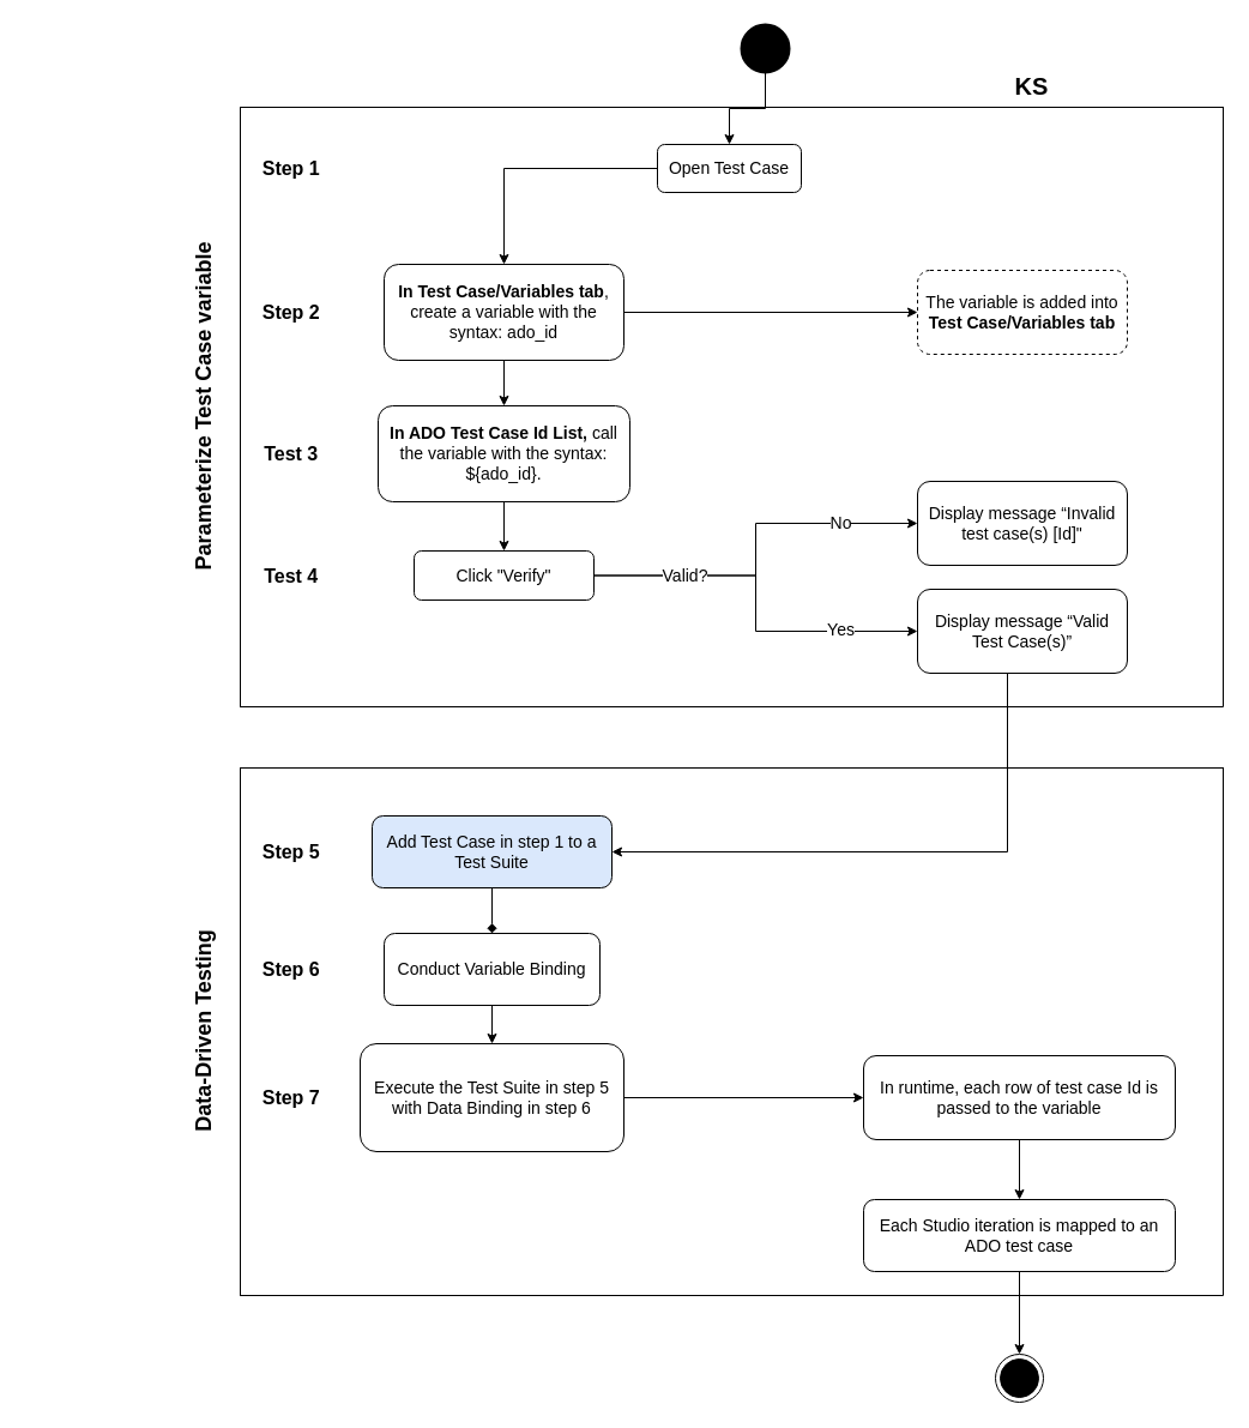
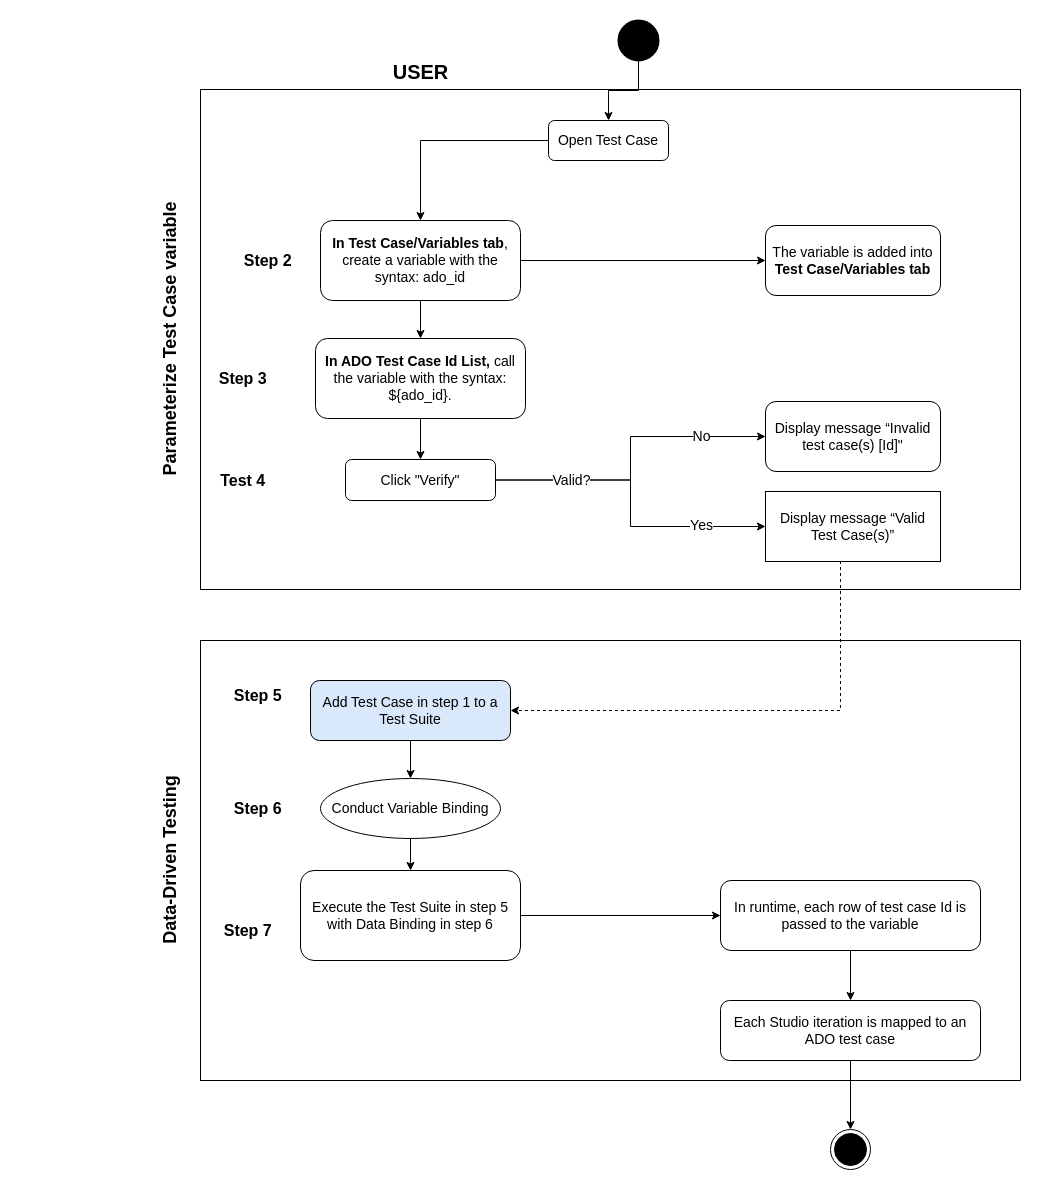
+ <mxCell id="42" value="&lt;font style=&quot;font-size: 20px&quot;&gt;USER&lt;/font&gt;" style="text;html=1;align=center;verticalAlign=middle;resizable=0;points=[];autosize=1;strokeColor=none;fontStyle=1;strokeWidth=20;fontSize=14;" vertex="1" parent="1"><mxGeometry x="380" y="61" width="80" height="20" as="geometry" /></mxCell>
- <mxCell id="43" value="&lt;font style=&quot;font-size: 20px&quot;&gt;KS&lt;/font&gt;" style="text;html=1;align=center;verticalAlign=middle;resizable=0;points=[];autosize=1;strokeColor=none;fontStyle=1;strokeWidth=20;fontSize=14;" vertex="1" parent="1"><mxGeometry x="830" y="61" width="60" height="20" as="geometry" /></mxCell>
- <mxCell id="22" value="&lt;font style=&quot;font-size: 16px&quot;&gt;&amp;nbsp;Step 1&lt;/font&gt;" style="text;html=1;align=center;verticalAlign=middle;resizable=0;points=[];autosize=1;strokeColor=none;fontStyle=1;labelBorderColor=none;fontSize=14;" vertex="1" parent="1"><mxGeometry y="130" width="80" height="20" as="geometry" x="200" /></mxCell>
- <mxCell id="23" value="&lt;font style=&quot;font-size: 16px&quot;&gt;&amp;nbsp;Step 2&lt;/font&gt;" style="text;html=1;align=center;verticalAlign=middle;resizable=0;points=[];autosize=1;strokeColor=none;fontStyle=1;labelBorderColor=none;fontSize=14;" vertex="1" parent="1"><mxGeometry y="250" width="80" height="20" as="geometry" x="200" /></mxCell>
+ <mxCell id="23" value="&lt;font style=&quot;font-size: 16px&quot;&gt;&amp;nbsp;Step 2&lt;/font&gt;" style="text;html=1;align=center;verticalAlign=middle;resizable=0;points=[];autosize=1;strokeColor=none;fontStyle=1;labelBorderColor=none;fontSize=14;" vertex="1" parent="1"><mxGeometry x="225" y="250" width="80" height="20" as="geometry" /></mxCell>
- <mxCell id="16" value="&lt;p style=&quot;font-size: 14px;&quot;&gt;The variable is added into &lt;strong style=&quot;font-size: 14px;&quot;&gt;Test Case/Variables tab&lt;/strong&gt;&lt;/p&gt;" style="rounded=1;whiteSpace=wrap;html=1;fontSize=14;glass=0;strokeWidth=1;shadow=0;labelBorderColor=none;dashed=1;" vertex="1" parent="1"><mxGeometry x="765" y="225" width="175" height="70" as="geometry" /></mxCell>
+ <mxCell id="16" value="&lt;p style=&quot;font-size: 14px;&quot;&gt;The variable is added into &lt;strong style=&quot;font-size: 14px;&quot;&gt;Test Case/Variables tab&lt;/strong&gt;&lt;/p&gt;" style="rounded=1;whiteSpace=wrap;html=1;fontSize=14;glass=0;strokeWidth=1;shadow=0;labelBorderColor=none;" vertex="1" parent="1"><mxGeometry x="765" y="225" width="175" height="70" as="geometry" /></mxCell>
- <mxCell id="24" value="&lt;font style=&quot;font-size: 16px&quot;&gt;&amp;nbsp;Test 3&lt;/font&gt;" style="text;html=1;align=center;verticalAlign=middle;resizable=0;points=[];autosize=1;strokeColor=none;fontStyle=1;labelBorderColor=none;fontSize=14;" vertex="1" parent="1"><mxGeometry y="368" width="80" height="20" as="geometry" x="200" /></mxCell>
+ <mxCell id="24" value="&lt;font style=&quot;font-size: 16px&quot;&gt;&amp;nbsp;Step 3&lt;/font&gt;" style="text;html=1;align=center;verticalAlign=middle;resizable=0;points=[];autosize=1;strokeColor=none;fontStyle=1;labelBorderColor=none;fontSize=14;" vertex="1" parent="1"><mxGeometry y="368" width="80" height="20" as="geometry" x="200" /></mxCell>
- <mxCell id="18" value="&lt;p style=&quot;font-size: 14px;&quot;&gt;Display message “Valid Test Case(s)”&lt;/p&gt;" style="rounded=1;whiteSpace=wrap;html=1;fontSize=14;glass=0;strokeWidth=1;shadow=0;labelBorderColor=none;" vertex="1" parent="1"><mxGeometry x="765" y="491" width="175" height="70" as="geometry" /></mxCell>
+ <mxCell id="18" value="&lt;p style=&quot;font-size: 14px;&quot;&gt;Display message “Valid Test Case(s)”&lt;/p&gt;" style="whiteSpace=wrap;html=1;fontSize=14;glass=0;strokeWidth=1;shadow=0;labelBorderColor=none;rounded=0;" vertex="1" parent="1"><mxGeometry x="765" y="491" width="175" height="70" as="geometry" /></mxCell>
- <mxCell id="26" value="&lt;font style=&quot;font-size: 16px&quot;&gt;&amp;nbsp;Step 5&lt;/font&gt;" style="text;html=1;align=center;verticalAlign=middle;resizable=0;points=[];autosize=1;strokeColor=none;fontStyle=1;fontSize=14;strokeWidth=16;" vertex="1" parent="1"><mxGeometry y="700" width="80" height="20" as="geometry" x="200" /></mxCell>
+ <mxCell id="26" value="&lt;font style=&quot;font-size: 16px&quot;&gt;&amp;nbsp;Step 5&lt;/font&gt;" style="text;html=1;align=center;verticalAlign=middle;resizable=0;points=[];autosize=1;strokeColor=none;fontStyle=1;fontSize=14;strokeWidth=16;" vertex="1" parent="1"><mxGeometry x="215" y="685" width="80" height="20" as="geometry" /></mxCell>
- <mxCell id="17" style="edgeStyle=orthogonalEdgeStyle;rounded=0;orthogonalLoop=1;jettySize=auto;html=1;entryX=1;entryY=0.5;entryDx=0;entryDy=0;exitX=0.5;exitY=1;exitDx=0;exitDy=0;fontSize=14;" edge="1" parent="1" source="18" target="21"><mxGeometry relative="1" as="geometry"><mxPoint x="704.941" y="592" as="sourcePoint" /><Array as="points"><mxPoint x="840" y="710" /></Array></mxGeometry></mxCell>
+ <mxCell id="17" style="edgeStyle=orthogonalEdgeStyle;rounded=0;orthogonalLoop=1;jettySize=auto;html=1;entryX=1;entryY=0.5;entryDx=0;entryDy=0;exitX=0.5;exitY=1;exitDx=0;exitDy=0;fontSize=14;dashed=1;" edge="1" parent="1" source="18" target="21"><mxGeometry relative="1" as="geometry"><mxPoint x="704.941" y="592" as="sourcePoint" /><Array as="points"><mxPoint x="840" y="710" /></Array></mxGeometry></mxCell>
- <mxCell id="20" value="" style="edgeStyle=orthogonalEdgeStyle;rounded=0;orthogonalLoop=1;jettySize=auto;html=1;fontSize=14;endArrow=diamond;" edge="1" parent="1" source="21" target="28"><mxGeometry relative="1" as="geometry" /></mxCell>
+ <mxCell id="20" value="" style="edgeStyle=orthogonalEdgeStyle;rounded=0;orthogonalLoop=1;jettySize=auto;html=1;fontSize=14;" edge="1" parent="1" source="21" target="28"><mxGeometry relative="1" as="geometry" /></mxCell>
- <mxCell id="31" value="&lt;font style=&quot;font-size: 16px&quot;&gt;&amp;nbsp;Step 6&lt;/font&gt;" style="text;html=1;align=center;verticalAlign=middle;resizable=0;points=[];autosize=1;strokeColor=none;fontStyle=1;fontSize=14;strokeWidth=16;" vertex="1" parent="1"><mxGeometry y="798" width="80" height="20" as="geometry" x="200" /></mxCell>
+ <mxCell id="31" value="&lt;font style=&quot;font-size: 16px&quot;&gt;&amp;nbsp;Step 6&lt;/font&gt;" style="text;html=1;align=center;verticalAlign=middle;resizable=0;points=[];autosize=1;strokeColor=none;fontStyle=1;fontSize=14;strokeWidth=16;" vertex="1" parent="1"><mxGeometry x="215" y="798" width="80" height="20" as="geometry" /></mxCell>
- <mxCell id="28" value="&lt;meta charset=&quot;utf-8&quot; style=&quot;font-size: 14px;&quot;&gt;&lt;p style=&quot;font-size: 14px;&quot;&gt;Conduct Variable Binding&lt;/p&gt;" style="rounded=1;whiteSpace=wrap;html=1;fontSize=14;glass=0;strokeWidth=1;shadow=0;fontStyle=0" vertex="1" parent="1"><mxGeometry x="320" y="778" width="180" height="60" as="geometry" /></mxCell>
+ <mxCell id="28" value="&lt;meta charset=&quot;utf-8&quot; style=&quot;font-size: 14px;&quot;&gt;&lt;p style=&quot;font-size: 14px;&quot;&gt;Conduct Variable Binding&lt;/p&gt;" style="ellipse;whiteSpace=wrap;html=1;fontSize=14;glass=0;strokeWidth=1;shadow=0;fontStyle=0;" vertex="1" parent="1"><mxGeometry x="320" y="778" width="180" height="60" as="geometry" /></mxCell>
- <mxCell id="32" value="&lt;font style=&quot;font-size: 16px&quot;&gt;&amp;nbsp;Step 7&lt;/font&gt;" style="text;html=1;align=center;verticalAlign=middle;resizable=0;points=[];autosize=1;strokeColor=none;fontStyle=1;fontSize=14;strokeWidth=16;" vertex="1" parent="1"><mxGeometry y="905" width="80" height="20" as="geometry" x="200" /></mxCell>
+ <mxCell id="32" value="&lt;font style=&quot;font-size: 16px&quot;&gt;&amp;nbsp;Step 7&lt;/font&gt;" style="text;html=1;align=center;verticalAlign=middle;resizable=0;points=[];autosize=1;strokeColor=none;fontStyle=1;fontSize=14;strokeWidth=16;" vertex="1" parent="1"><mxGeometry x="205" y="920" width="80" height="20" as="geometry" /></mxCell>
